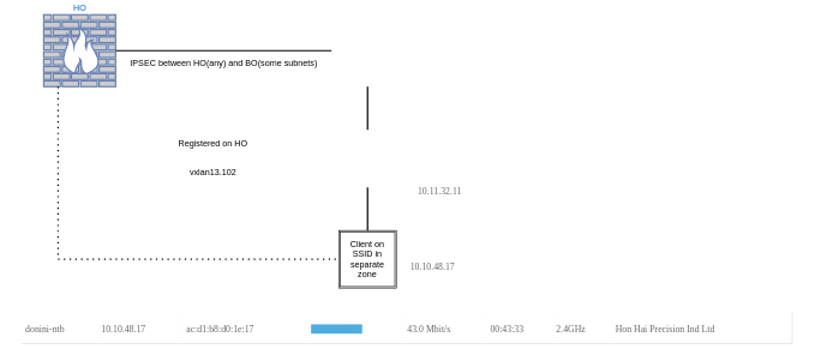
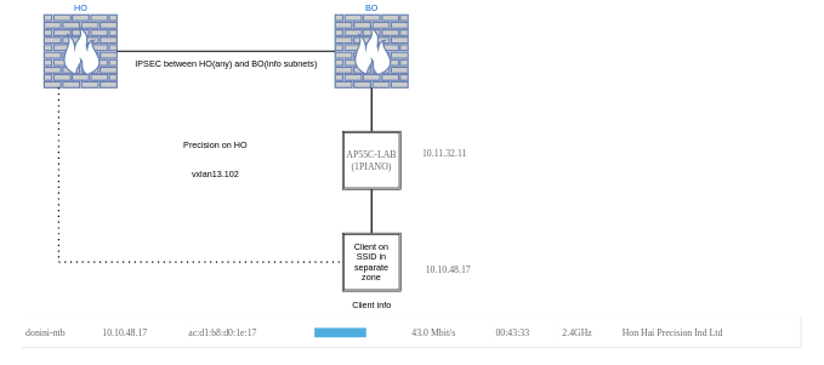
+ <mxCell id="3" value="BO&lt;br&gt;" style="fontColor=#0066CC;verticalAlign=bottom;verticalLabelPosition=top;labelPosition=center;align=center;html=1;outlineConnect=0;fillColor=#CCCCCC;strokeColor=#6881B3;gradientColor=none;gradientDirection=north;strokeWidth=2;shape=mxgraph.networks.firewall;" vertex="1" parent="1"><mxGeometry x="460" y="20" width="100" height="100" as="geometry" /></mxCell>
- <mxCell id="8" value="IPSEC between HO(any) and BO(some subnets)" style="line;strokeWidth=2;html=1;" vertex="1" parent="1"><mxGeometry x="160" y="65" width="300" height="10" as="geometry" /></mxCell>
+ <mxCell id="8" value="IPSEC between HO(any) and BO(info subnets)" style="line;strokeWidth=2;html=1;" vertex="1" parent="1"><mxGeometry x="160" y="65" width="300" height="10" as="geometry" /></mxCell>
- <mxCell id="14" value="Registered on HO" style="text;html=1;align=center;verticalAlign=middle;resizable=0;points=[];autosize=1;strokeColor=none;fillColor=none;" vertex="1" parent="1"><mxGeometry x="240" y="190" width="110" height="20" as="geometry" /></mxCell>
+ <mxCell id="14" value="Precision on HO" style="text;html=1;align=center;verticalAlign=middle;resizable=0;points=[];autosize=1;strokeColor=none;fillColor=none;" vertex="1" parent="1"><mxGeometry x="240" y="190" width="110" height="20" as="geometry" /></mxCell>
+ <mxCell id="4" value="&lt;span style=&quot;color: rgb(102, 102, 102); font-family: SophosSansRegular; font-size: 13px; text-align: left; background-color: rgb(255, 255, 255);&quot;&gt;AP55C-LAB (1PIANO)&lt;/span&gt;" style="shape=ext;double=1;whiteSpace=wrap;html=1;aspect=fixed;" vertex="1" parent="1"><mxGeometry x="470" y="180" width="80" height="80" as="geometry" /></mxCell>
- <mxCell id="12" value="&lt;span style=&quot;color: rgb(102, 102, 102); font-family: SophosSansRegular; font-size: 13px; text-align: left; background-color: rgb(255, 255, 255);&quot;&gt;10.11.32.11&lt;/span&gt;" style="text;html=1;align=center;verticalAlign=middle;resizable=0;points=[];autosize=1;strokeColor=none;fillColor=none;" vertex="1" parent="1"><mxGeometry x="570" y="255" width="80" height="20" as="geometry" /></mxCell>
+ <mxCell id="12" value="&lt;span style=&quot;color: rgb(102, 102, 102); font-family: SophosSansRegular; font-size: 13px; text-align: left; background-color: rgb(255, 255, 255);&quot;&gt;10.11.32.11&lt;/span&gt;" style="text;html=1;align=center;verticalAlign=middle;resizable=0;points=[];autosize=1;strokeColor=none;fillColor=none;" vertex="1" parent="1"><mxGeometry x="570" y="200" width="80" height="20" as="geometry" /></mxCell>
- <mxCell id="13" value="&lt;span style=&quot;color: rgb(102, 102, 102); font-family: SophosSansRegular; font-size: 13px; text-align: left; background-color: rgb(255, 255, 255);&quot;&gt;10.10.48.17&lt;/span&gt;" style="text;html=1;align=center;verticalAlign=middle;resizable=0;points=[];autosize=1;strokeColor=none;fillColor=none;" vertex="1" parent="1"><mxGeometry x="560" y="360" width="80" height="20" as="geometry" /></mxCell>
+ <mxCell id="13" value="&lt;span style=&quot;color: rgb(102, 102, 102); font-family: SophosSansRegular; font-size: 13px; text-align: left; background-color: rgb(255, 255, 255);&quot;&gt;10.10.48.17&lt;/span&gt;" style="text;html=1;align=center;verticalAlign=middle;resizable=0;points=[];autosize=1;strokeColor=none;fillColor=none;" vertex="1" parent="1"><mxGeometry x="575" y="360" width="80" height="20" as="geometry" /></mxCell>
+ <mxCell id="11" value="Client info" style="text;html=1;align=center;verticalAlign=middle;resizable=0;points=[];autosize=1;strokeColor=none;fillColor=none;" vertex="1" parent="1"><mxGeometry x="475" y="410" width="70" height="20" as="geometry" /></mxCell>
